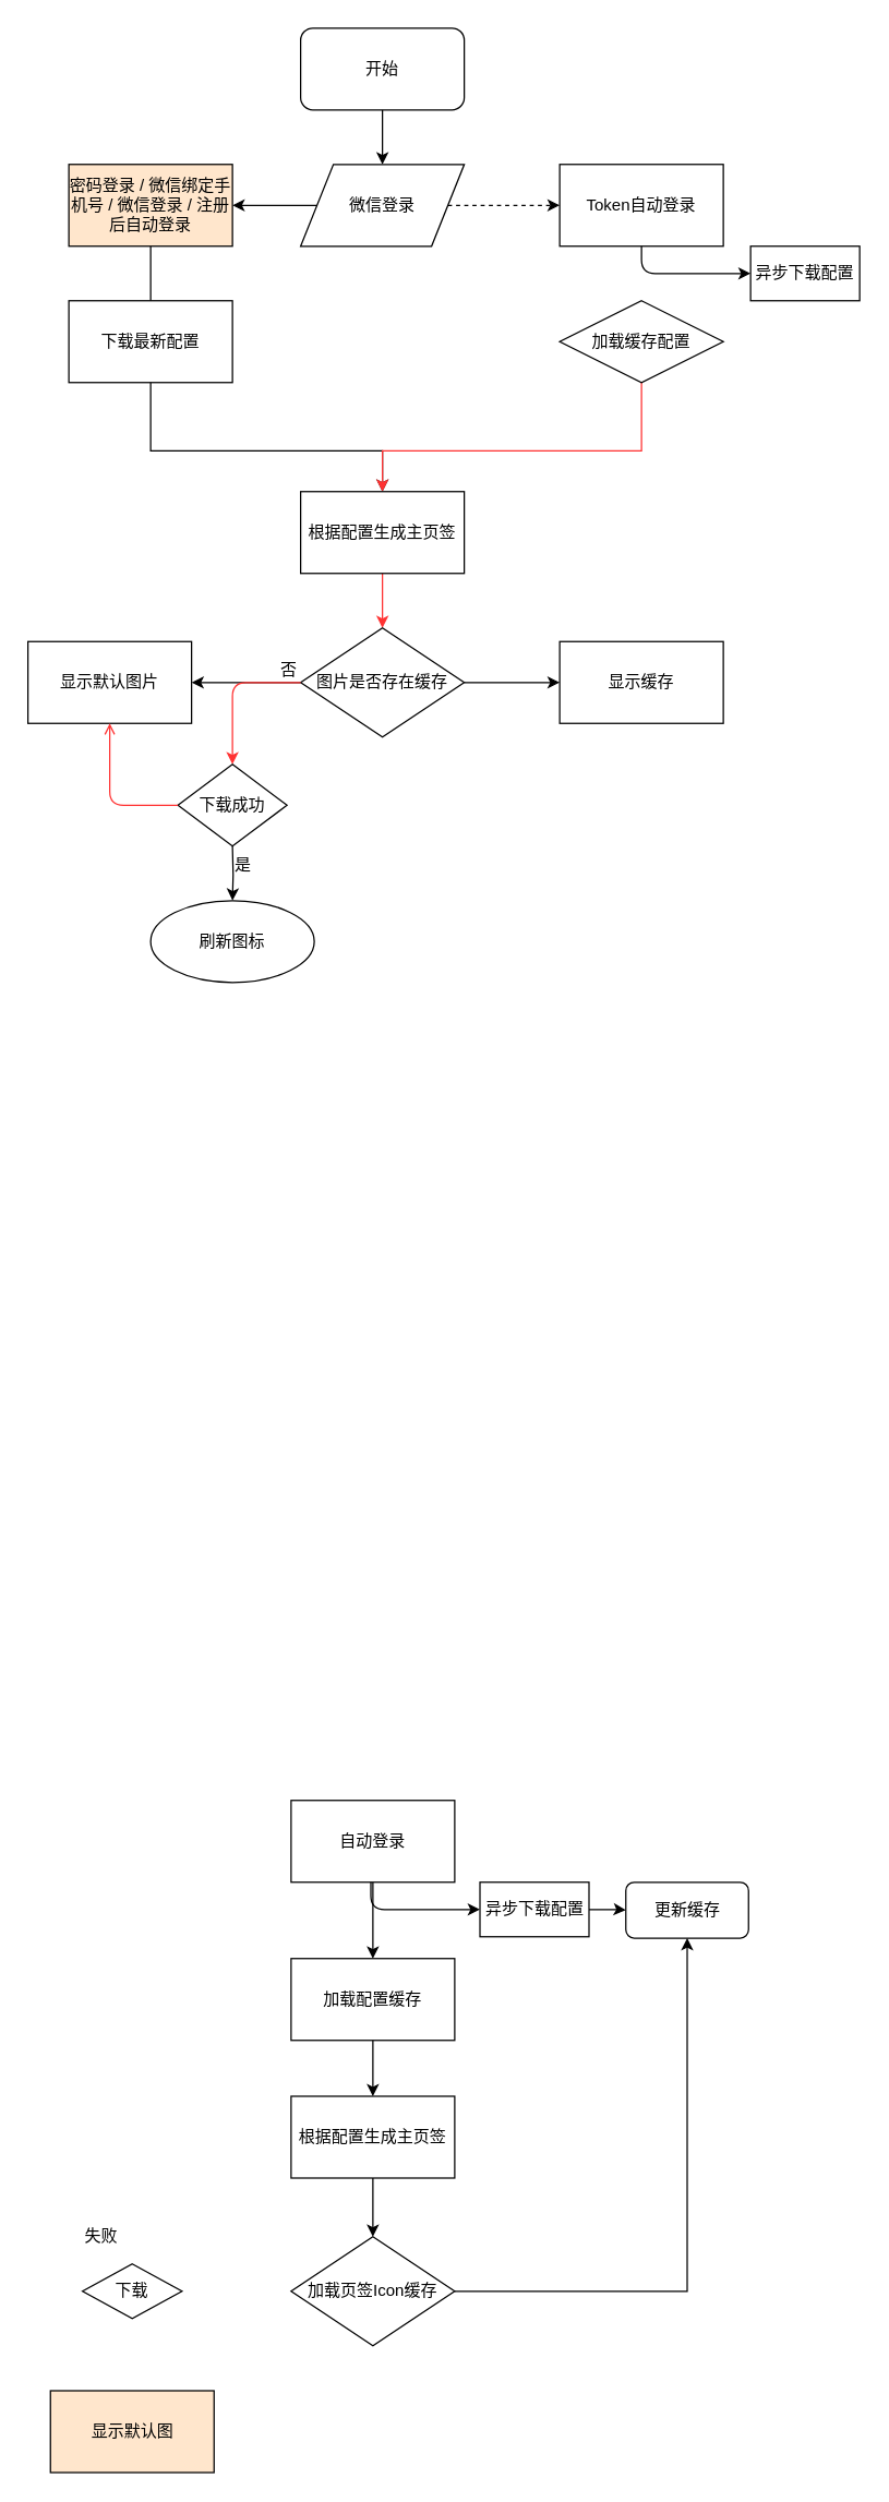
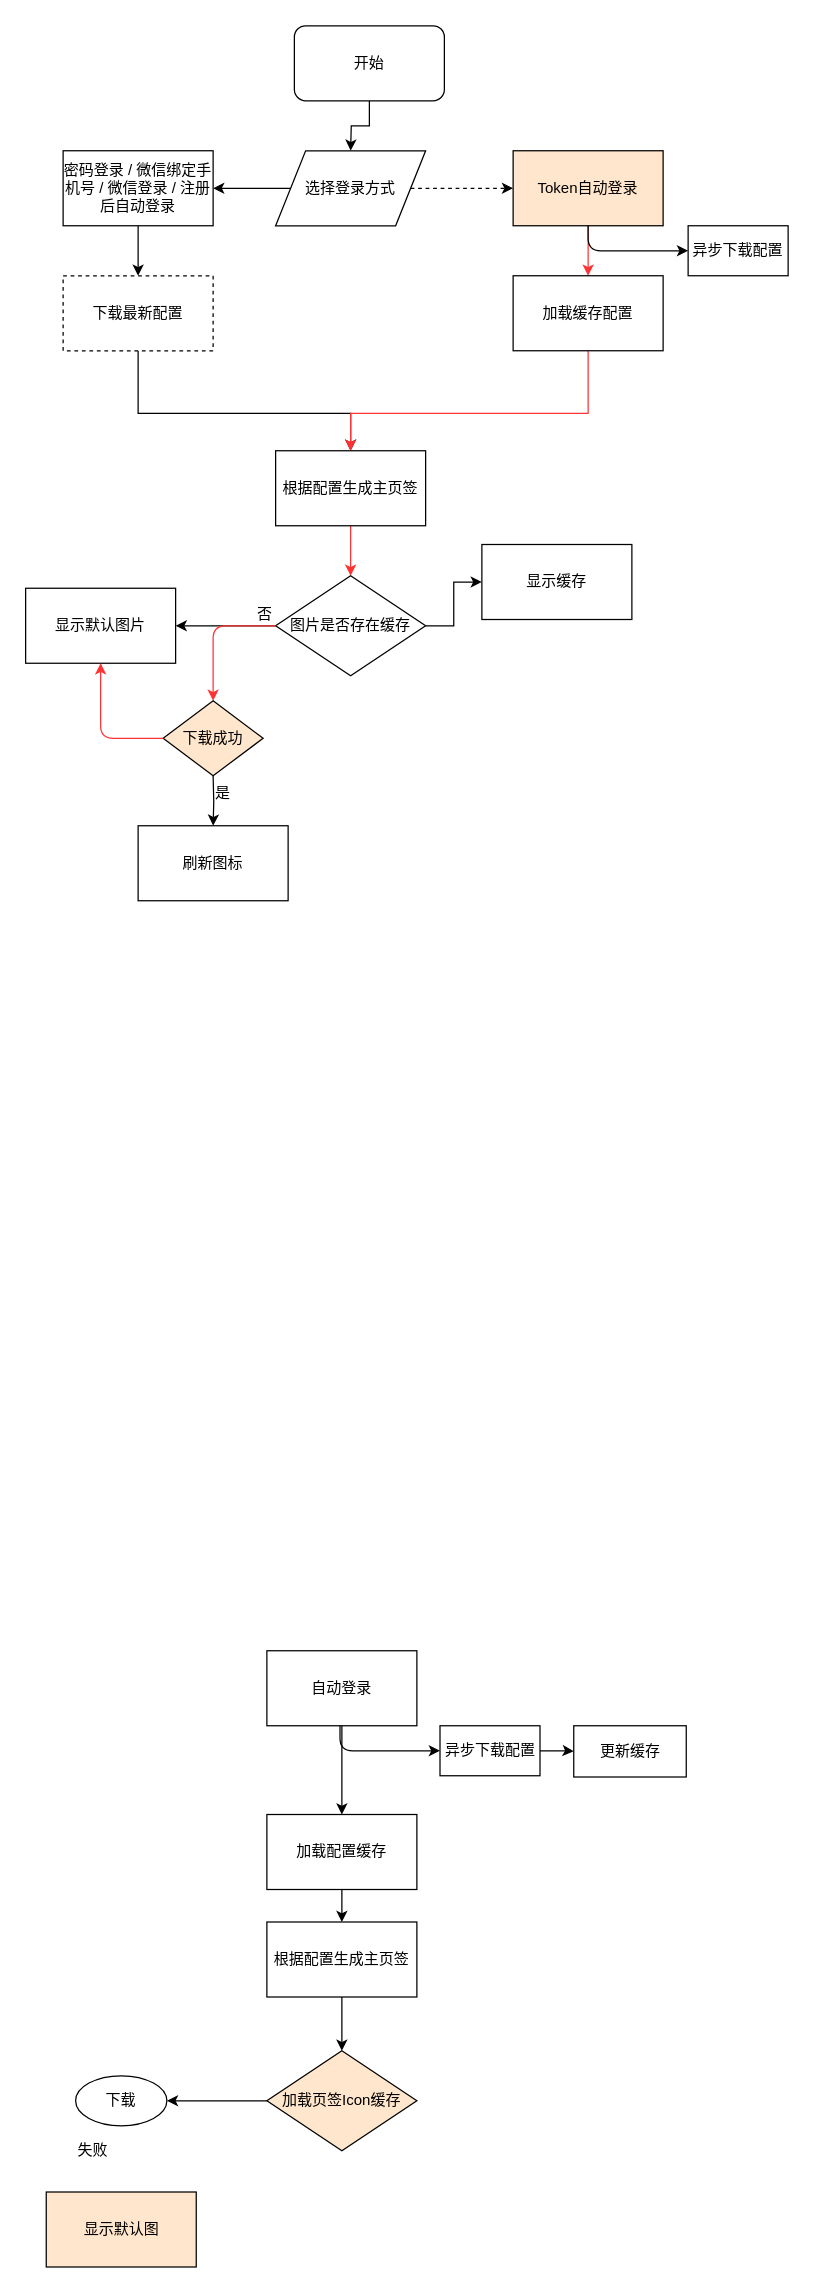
- <mxCell id="3" value="开始" style="rounded=1;whiteSpace=wrap;html=1;" parent="1" vertex="1"><mxGeometry x="220" y="20" width="120" height="60" as="geometry" /></mxCell>
+ <mxCell id="3" value="开始" style="rounded=1;whiteSpace=wrap;html=1;" parent="1" vertex="1"><mxGeometry x="235" y="20" width="120" height="60" as="geometry" /></mxCell>
- <mxCell id="6" value="密码登录 / 微信绑定手机号 / 微信登录 / 注册后自动登录" style="rounded=0;whiteSpace=wrap;html=1;fillColor=#ffe6cc;" parent="1" vertex="1"><mxGeometry x="50" y="120" width="120" height="60" as="geometry" /></mxCell>
+ <mxCell id="6" value="密码登录 / 微信绑定手机号 / 微信登录 / 注册后自动登录" style="rounded=0;whiteSpace=wrap;html=1;" parent="1" vertex="1"><mxGeometry x="50" y="120" width="120" height="60" as="geometry" /></mxCell>
- <mxCell id="14" value="&lt;span style=&quot;white-space: normal&quot;&gt;微信登录&lt;/span&gt;" style="shape=parallelogram;perimeter=parallelogramPerimeter;whiteSpace=wrap;html=1;" parent="1" vertex="1"><mxGeometry x="220" y="120" width="120" height="60" as="geometry" /></mxCell>
+ <mxCell id="14" value="&lt;span style=&quot;white-space: normal&quot;&gt;选择登录方式&lt;/span&gt;" style="shape=parallelogram;perimeter=parallelogramPerimeter;whiteSpace=wrap;html=1;" parent="1" vertex="1"><mxGeometry x="220" y="120" width="120" height="60" as="geometry" /></mxCell>
- <mxCell id="8" value="Token自动登录" style="rounded=0;whiteSpace=wrap;html=1;" parent="1" vertex="1"><mxGeometry x="410" y="120" width="120" height="60" as="geometry" /></mxCell>
+ <mxCell id="8" value="Token自动登录" style="rounded=0;whiteSpace=wrap;html=1;fillColor=#ffe6cc;" parent="1" vertex="1"><mxGeometry x="410" y="120" width="120" height="60" as="geometry" /></mxCell>
+ <mxCell id="7" value="" style="edgeStyle=orthogonalEdgeStyle;rounded=0;orthogonalLoop=1;jettySize=auto;html=1;strokeColor=#FF3333;" parent="1" source="8" target="13" edge="1"><mxGeometry relative="1" as="geometry" /></mxCell>
- <mxCell id="5" value="" style="edgeStyle=orthogonalEdgeStyle;rounded=0;orthogonalLoop=1;jettySize=auto;html=1;endArrow=none;" parent="1" source="6" target="11" edge="1"><mxGeometry relative="1" as="geometry" /></mxCell>
+ <mxCell id="5" value="" style="edgeStyle=orthogonalEdgeStyle;rounded=0;orthogonalLoop=1;jettySize=auto;html=1;" parent="1" source="6" target="11" edge="1"><mxGeometry relative="1" as="geometry" /></mxCell>
- <mxCell id="11" value="下载最新配置" style="rounded=0;whiteSpace=wrap;html=1;" parent="1" vertex="1"><mxGeometry x="50" y="220" width="120" height="60" as="geometry" /></mxCell>
+ <mxCell id="11" value="下载最新配置" style="rounded=0;whiteSpace=wrap;html=1;dashed=1;" parent="1" vertex="1"><mxGeometry x="50" y="220" width="120" height="60" as="geometry" /></mxCell>
- <mxCell id="13" value="加载缓存配置" style="rhombus;whiteSpace=wrap;html=1;" parent="1" vertex="1"><mxGeometry x="410" y="220" width="120" height="60" as="geometry" /></mxCell>
+ <mxCell id="13" value="加载缓存配置" style="rounded=0;whiteSpace=wrap;html=1;" parent="1" vertex="1"><mxGeometry x="410" y="220" width="120" height="60" as="geometry" /></mxCell>
- <mxCell id="29" value="显示缓存" style="rounded=0;whiteSpace=wrap;html=1;" parent="1" vertex="1"><mxGeometry x="410" y="470" width="120" height="60" as="geometry" /></mxCell>
+ <mxCell id="29" value="显示缓存" style="rounded=0;whiteSpace=wrap;html=1;" parent="1" vertex="1"><mxGeometry x="385" y="435" width="120" height="60" as="geometry" /></mxCell>
- <mxCell id="30" value="" style="edgeStyle=segmentEdgeStyle;endArrow=open;html=1;strokeColor=#FF3333;exitX=0;exitY=0.5;exitDx=0;exitDy=0;entryX=0.5;entryY=1;entryDx=0;entryDy=0;" parent="1" source="27" target="23" edge="1"><mxGeometry width="50" height="50" relative="1" as="geometry"><mxPoint x="50" y="585" as="sourcePoint" /><mxPoint x="100" y="535" as="targetPoint" /><Array as="points"><mxPoint x="80" y="590" /></Array></mxGeometry></mxCell>
+ <mxCell id="30" value="" style="edgeStyle=segmentEdgeStyle;endArrow=classic;html=1;strokeColor=#FF3333;exitX=0;exitY=0.5;exitDx=0;exitDy=0;entryX=0.5;entryY=1;entryDx=0;entryDy=0;" parent="1" source="27" target="23" edge="1"><mxGeometry width="50" height="50" relative="1" as="geometry"><mxPoint x="50" y="585" as="sourcePoint" /><mxPoint x="100" y="535" as="targetPoint" /><Array as="points"><mxPoint x="80" y="590" /></Array></mxGeometry></mxCell>
- <mxCell id="27" value="下载成功" style="rhombus;whiteSpace=wrap;html=1;" parent="1" vertex="1"><mxGeometry x="130" y="560" width="80" height="60" as="geometry" /></mxCell>
+ <mxCell id="27" value="下载成功" style="rhombus;whiteSpace=wrap;html=1;fillColor=#ffe6cc;" parent="1" vertex="1"><mxGeometry x="130" y="560" width="80" height="60" as="geometry" /></mxCell>
- <mxCell id="26" value="刷新图标" style="ellipse;whiteSpace=wrap;html=1;" parent="1" vertex="1"><mxGeometry x="110" y="660" width="120" height="60" as="geometry" /></mxCell>
+ <mxCell id="26" value="刷新图标" style="rounded=0;whiteSpace=wrap;html=1;" parent="1" vertex="1"><mxGeometry x="110" y="660" width="120" height="60" as="geometry" /></mxCell>
- <mxCell id="40" value="更新缓存" style="whiteSpace=wrap;html=1;rounded=1;" vertex="1" parent="1"><mxGeometry x="458.5" y="1380" width="90" height="41" as="geometry" /></mxCell>
+ <mxCell id="40" value="更新缓存" style="rounded=0;whiteSpace=wrap;html=1;" vertex="1" parent="1"><mxGeometry x="458.5" y="1380" width="90" height="41" as="geometry" /></mxCell>
- <mxCell id="34" value="加载配置缓存" style="rounded=0;whiteSpace=wrap;html=1;" parent="1" vertex="1"><mxGeometry x="213" y="1436" width="120" height="60" as="geometry" /></mxCell>
+ <mxCell id="34" value="加载配置缓存" style="rounded=0;whiteSpace=wrap;html=1;" parent="1" vertex="1"><mxGeometry x="213" y="1451" width="120" height="60" as="geometry" /></mxCell>
- <mxCell id="41" value="" style="edgeStyle=orthogonalEdgeStyle;rounded=0;orthogonalLoop=1;jettySize=auto;html=1;strokeColor=#000000;" edge="1" parent="1" source="42" target="40"><mxGeometry relative="1" as="geometry" /></mxCell>
+ <mxCell id="41" value="" style="edgeStyle=orthogonalEdgeStyle;rounded=0;orthogonalLoop=1;jettySize=auto;html=1;strokeColor=#000000;" edge="1" parent="1" source="42" target="43"><mxGeometry relative="1" as="geometry" /></mxCell>
- <mxCell id="45" value="失败" style="text;html=1;resizable=0;points=[];autosize=1;align=left;verticalAlign=top;spacingTop=-4;" vertex="1" parent="1"><mxGeometry x="60" y="1630" width="40" height="20" as="geometry" /></mxCell>
+ <mxCell id="45" value="失败" style="text;html=1;resizable=0;points=[];autosize=1;align=left;verticalAlign=top;spacingTop=-4;" vertex="1" parent="1"><mxGeometry x="60" y="1710" width="40" height="20" as="geometry" /></mxCell>
- <mxCell id="43" value="下载" style="rhombus;whiteSpace=wrap;html=1;" vertex="1" parent="1"><mxGeometry x="60" y="1660" width="73" height="40" as="geometry" /></mxCell>
+ <mxCell id="43" value="下载" style="ellipse;whiteSpace=wrap;html=1;" vertex="1" parent="1"><mxGeometry x="60" y="1660" width="73" height="40" as="geometry" /></mxCell>
- <mxCell id="42" value="&lt;span style=&quot;white-space: normal&quot;&gt;加载页签Icon缓存&lt;/span&gt;" style="rhombus;whiteSpace=wrap;html=1;" vertex="1" parent="1"><mxGeometry x="213" y="1640" width="120" height="80" as="geometry" /></mxCell>
+ <mxCell id="42" value="&lt;span style=&quot;white-space: normal&quot;&gt;加载页签Icon缓存&lt;/span&gt;" style="rhombus;whiteSpace=wrap;html=1;fillColor=#ffe6cc;" vertex="1" parent="1"><mxGeometry x="213" y="1640" width="120" height="80" as="geometry" /></mxCell>
